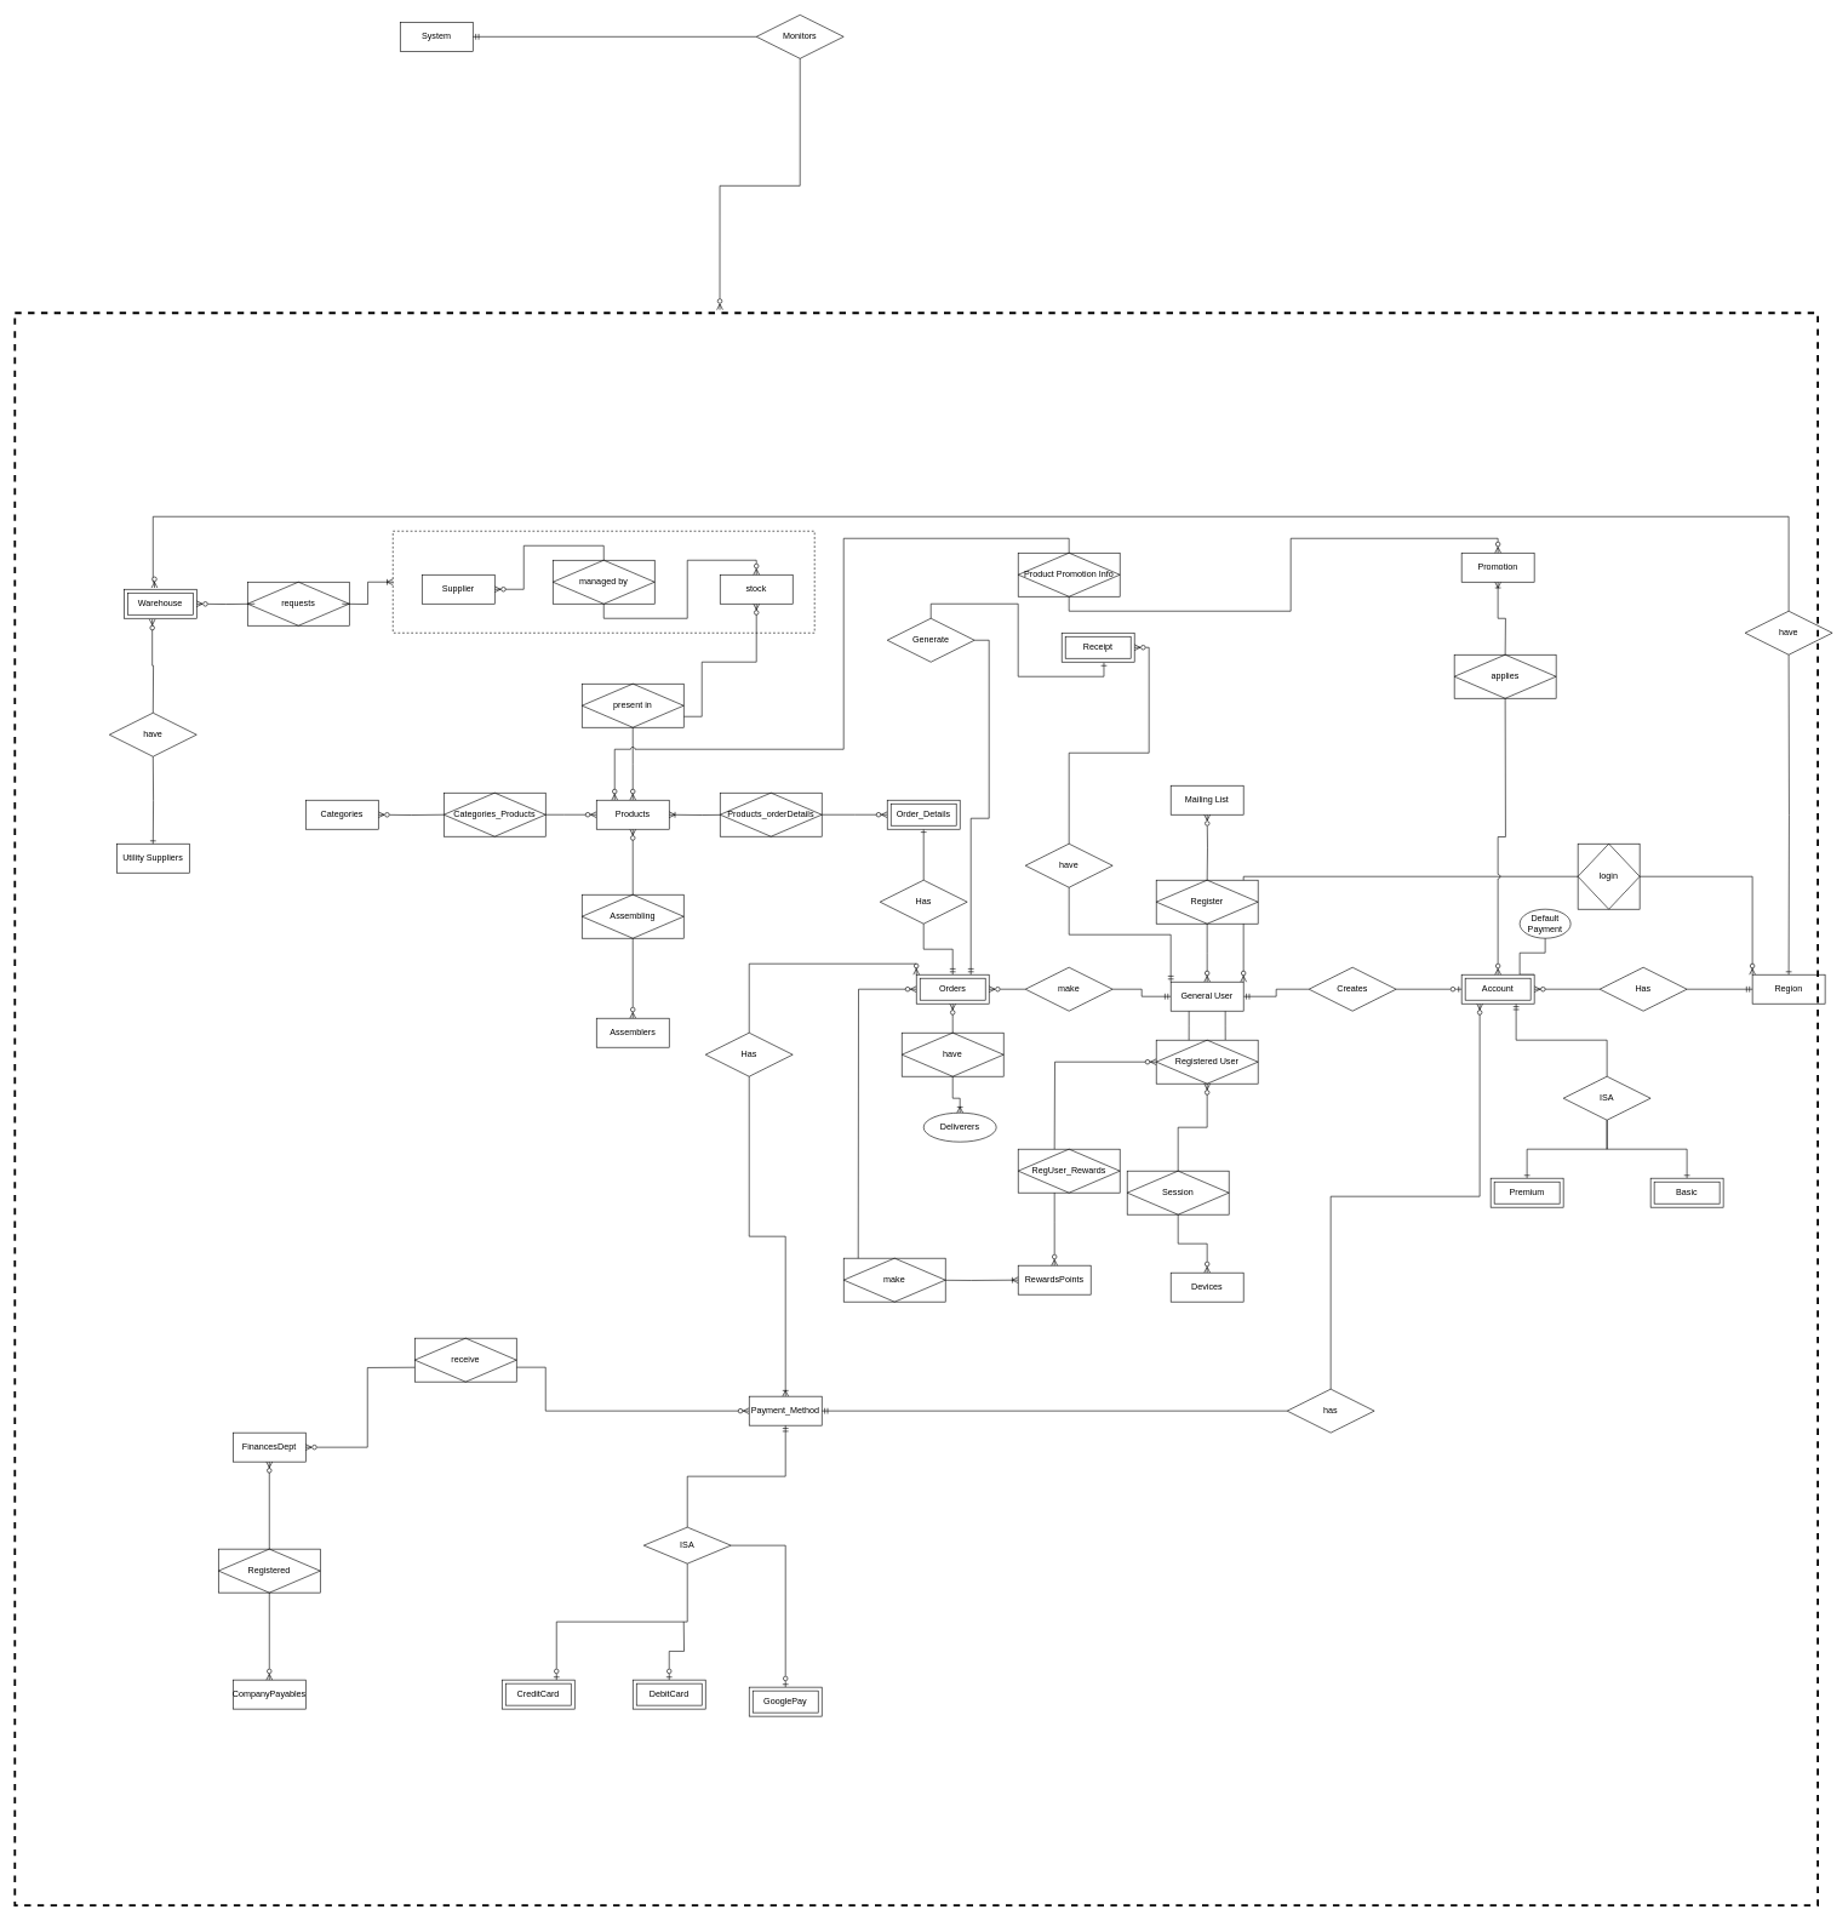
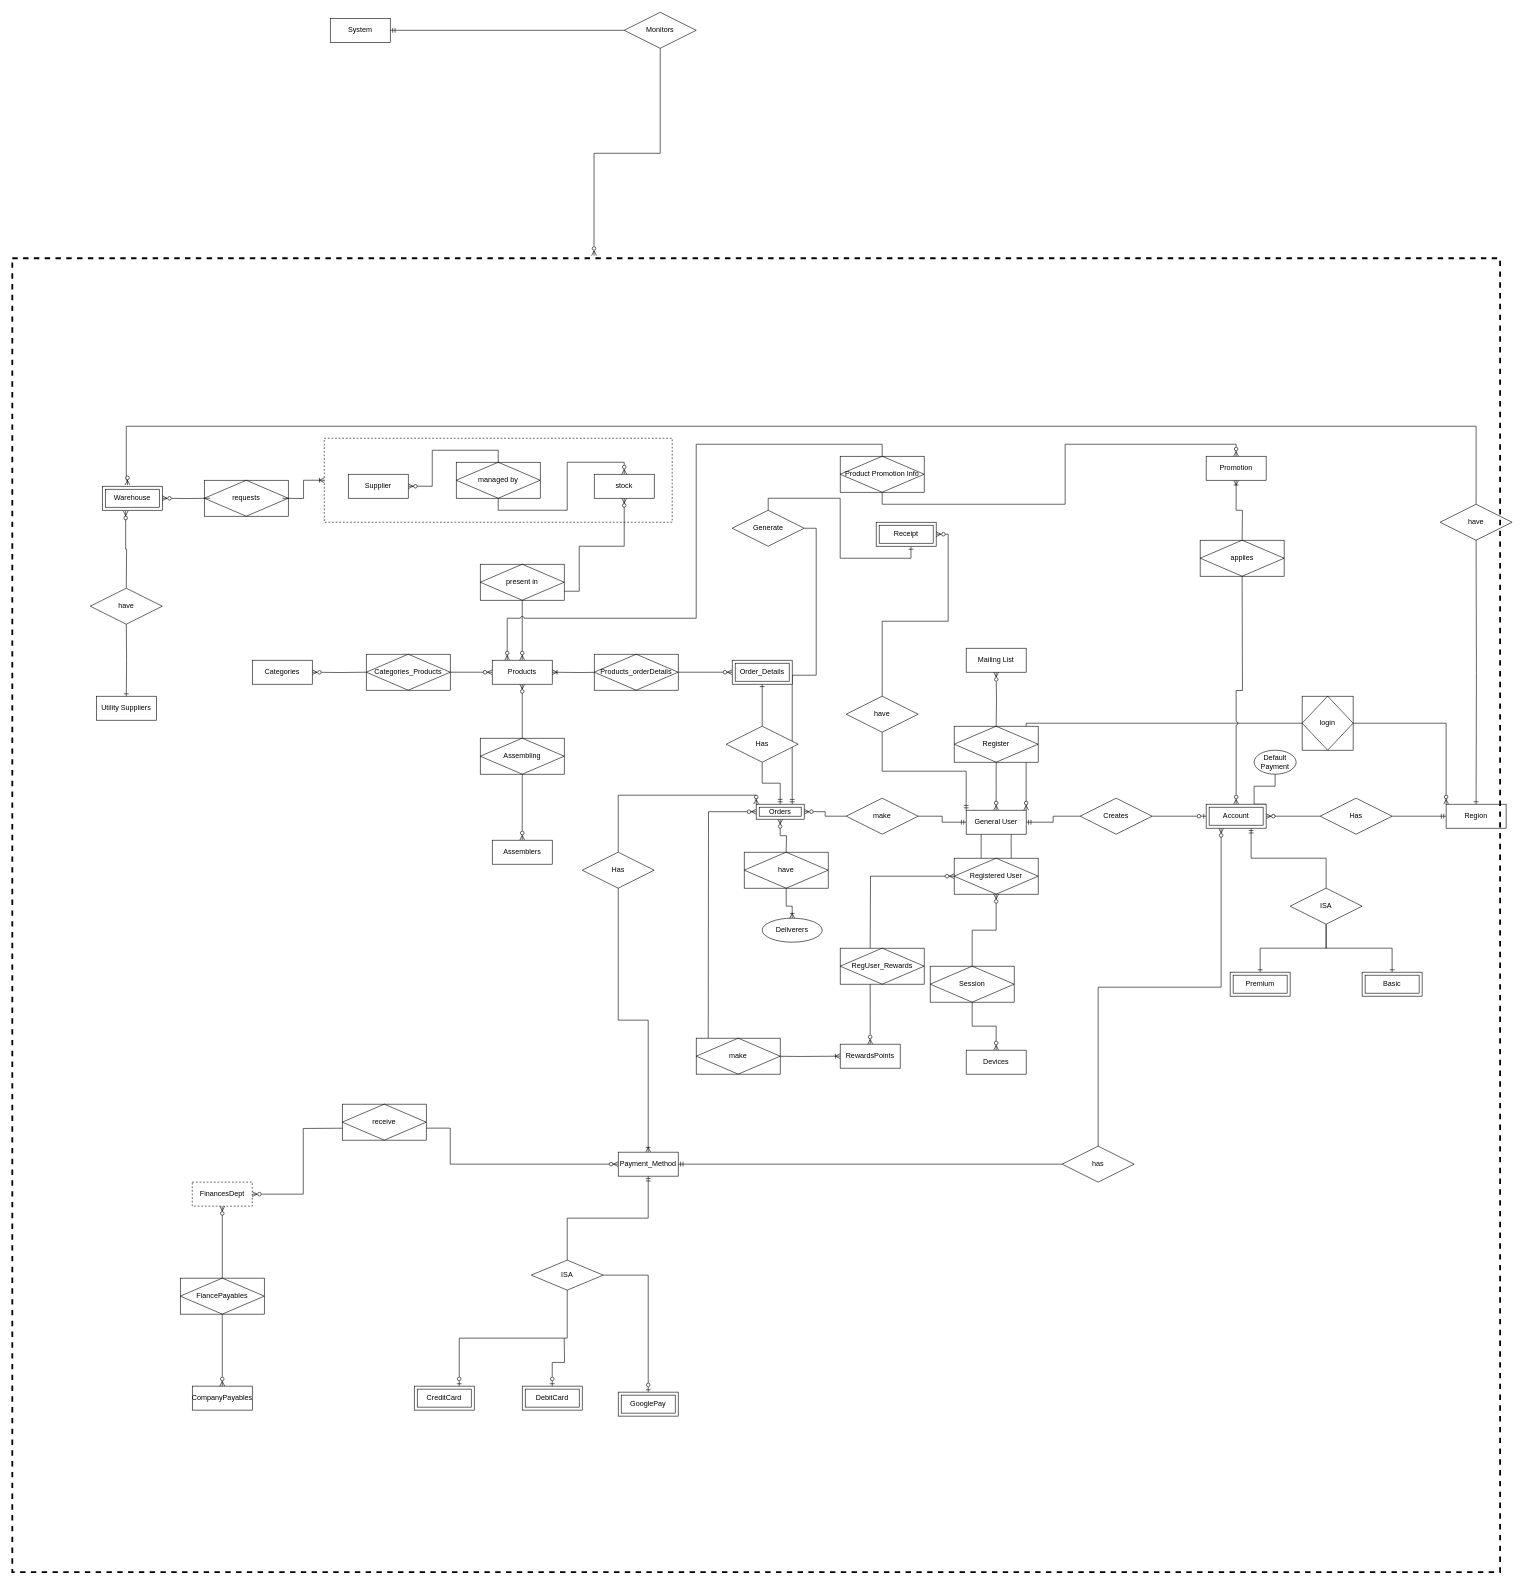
- <mxCell id="40" value="Orders" style="shape=ext;margin=3;double=1;whiteSpace=wrap;html=1;align=center;" parent="1" vertex="1"><mxGeometry x="1260" y="1340" width="100" height="40" as="geometry" /></mxCell>
+ <mxCell id="40" value="Orders" style="shape=ext;margin=3;double=1;whiteSpace=wrap;html=1;align=center;" parent="1" vertex="1"><mxGeometry x="1260" y="1340" width="80" height="25" as="geometry" /></mxCell>
- <mxCell id="87" value="FinancesDept" style="whiteSpace=wrap;html=1;align=center;strokeWidth=1;fillColor=none;" parent="1" vertex="1"><mxGeometry x="320" y="1970" width="100" height="40" as="geometry" /></mxCell>
+ <mxCell id="87" value="FinancesDept" style="whiteSpace=wrap;html=1;align=center;strokeWidth=1;fillColor=none;dashed=1;" parent="1" vertex="1"><mxGeometry x="320" y="1970" width="100" height="40" as="geometry" /></mxCell>
- <mxCell id="91" value="Registered" style="shape=associativeEntity;whiteSpace=wrap;html=1;align=center;strokeWidth=1;fillColor=none;" parent="1" vertex="1"><mxGeometry x="300" y="2130" width="140" height="60" as="geometry" /></mxCell>
+ <mxCell id="91" value="FiancePayables" style="shape=associativeEntity;whiteSpace=wrap;html=1;align=center;strokeWidth=1;fillColor=none;" parent="1" vertex="1"><mxGeometry x="300" y="2130" width="140" height="60" as="geometry" /></mxCell>
